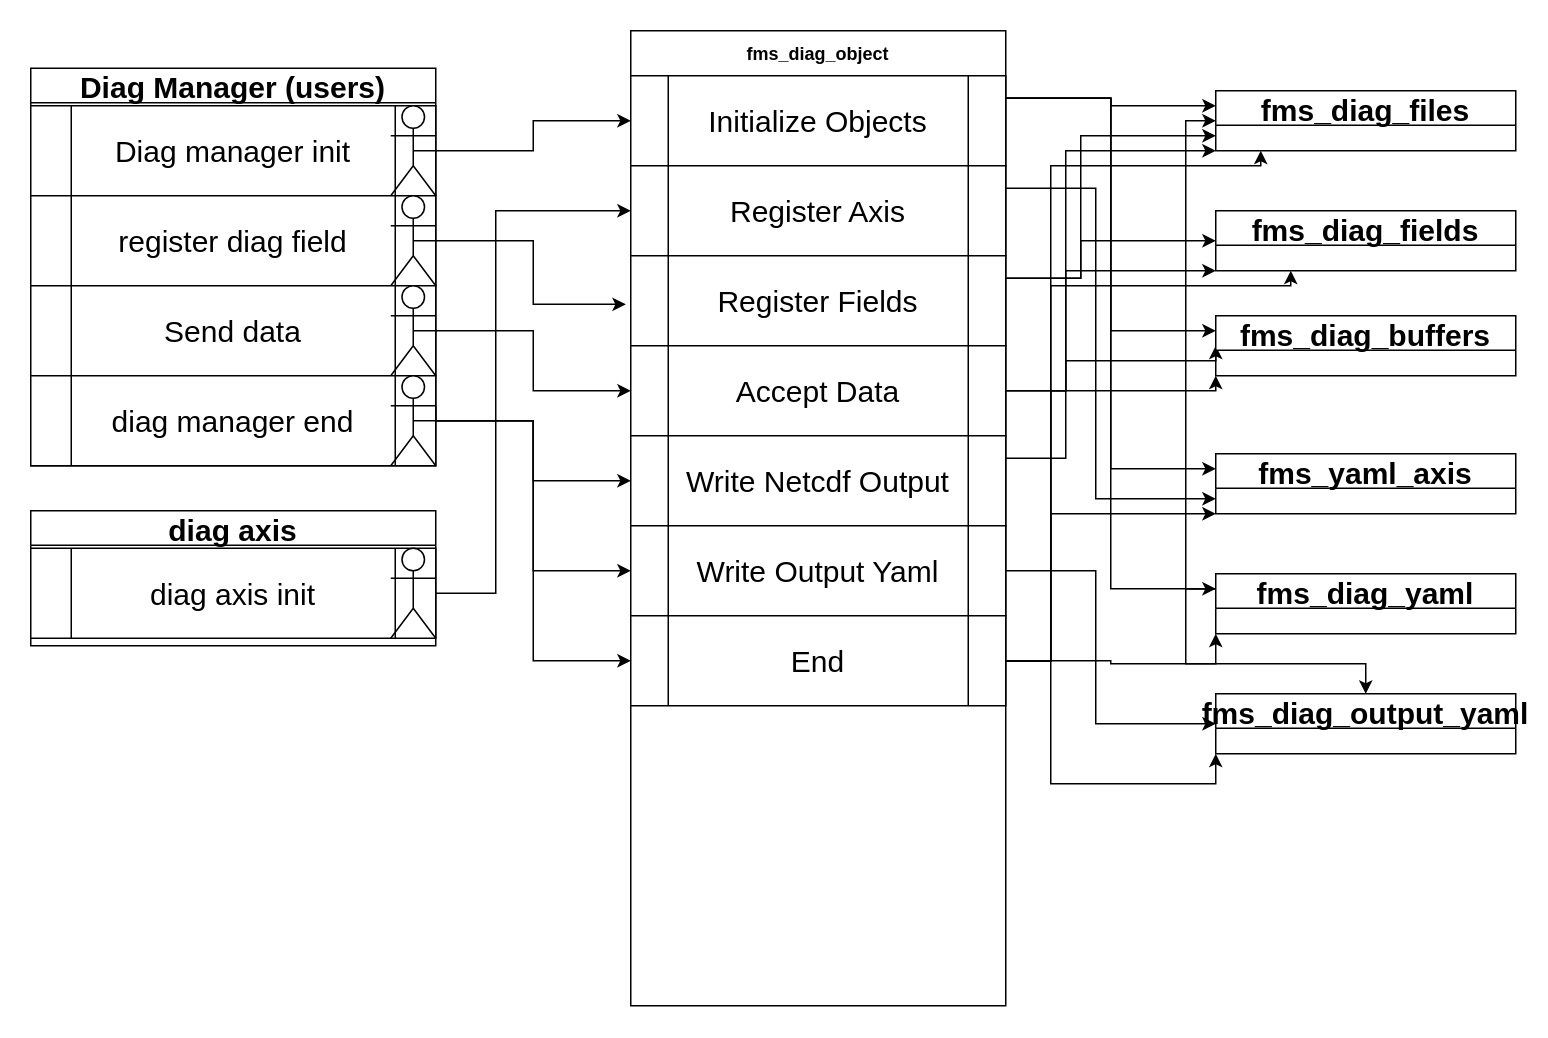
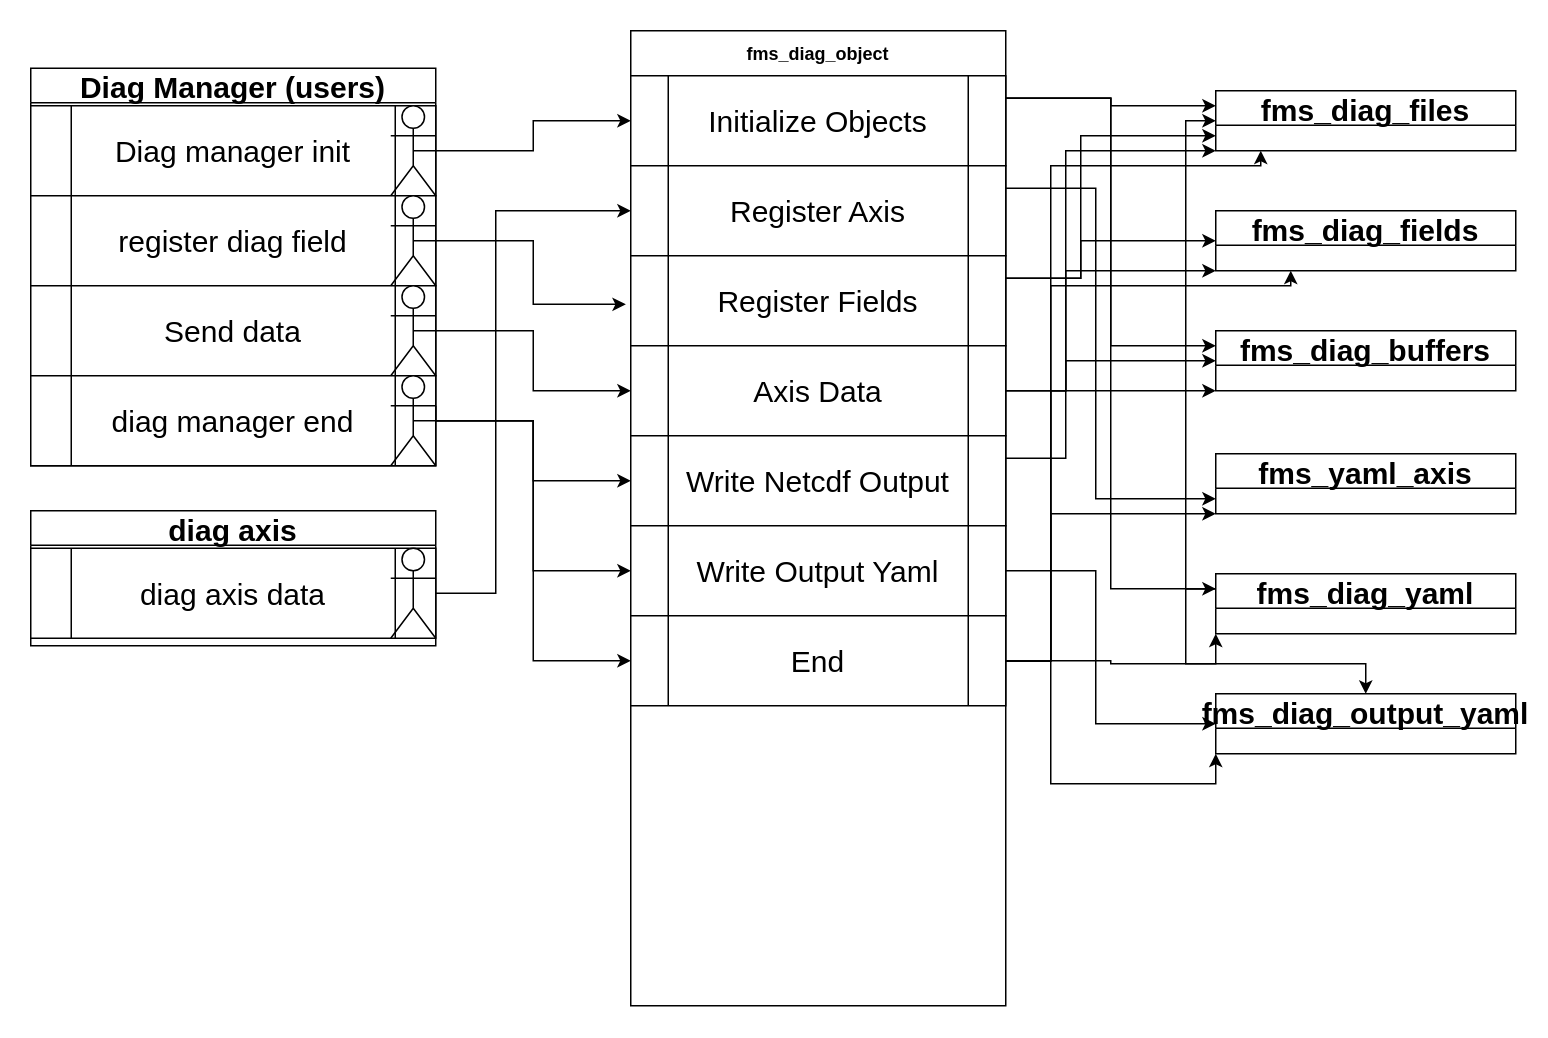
- <mxCell id="57" value="fms_diag_buffers" style="swimlane;fontSize=20;startSize=23;" vertex="1" parent="1"><mxGeometry x="810" y="210" width="200" height="40" as="geometry" /></mxCell>
+ <mxCell id="57" value="fms_diag_buffers" style="swimlane;fontSize=20;startSize=23;" vertex="1" parent="1"><mxGeometry x="810" y="220" width="200" height="40" as="geometry" /></mxCell>
- <mxCell id="19" value="Accept Data" style="shape=process;whiteSpace=wrap;html=1;backgroundOutline=1;fontSize=20;" vertex="1" parent="1"><mxGeometry x="420" y="230" width="250" height="60" as="geometry" /></mxCell>
+ <mxCell id="19" value="Axis Data" style="shape=process;whiteSpace=wrap;html=1;backgroundOutline=1;fontSize=20;" vertex="1" parent="1"><mxGeometry x="420" y="230" width="250" height="60" as="geometry" /></mxCell>
- <mxCell id="8" style="edgeStyle=orthogonalEdgeStyle;rounded=0;orthogonalLoop=1;jettySize=auto;html=1;exitX=1;exitY=0.25;exitDx=0;exitDy=0;entryX=0;entryY=0.25;entryDx=0;entryDy=0;fontSize=20;" edge="1" parent="1" source="11" target="52"><mxGeometry relative="1" as="geometry" /></mxCell>
- <mxCell id="41" value="diag axis init" style="shape=process;whiteSpace=wrap;html=1;backgroundOutline=1;fontSize=20;" vertex="1" parent="40"><mxGeometry y="25" width="270" height="60" as="geometry" /></mxCell>
+ <mxCell id="41" value="diag axis data" style="shape=process;whiteSpace=wrap;html=1;backgroundOutline=1;fontSize=20;" vertex="1" parent="40"><mxGeometry y="25" width="270" height="60" as="geometry" /></mxCell>
